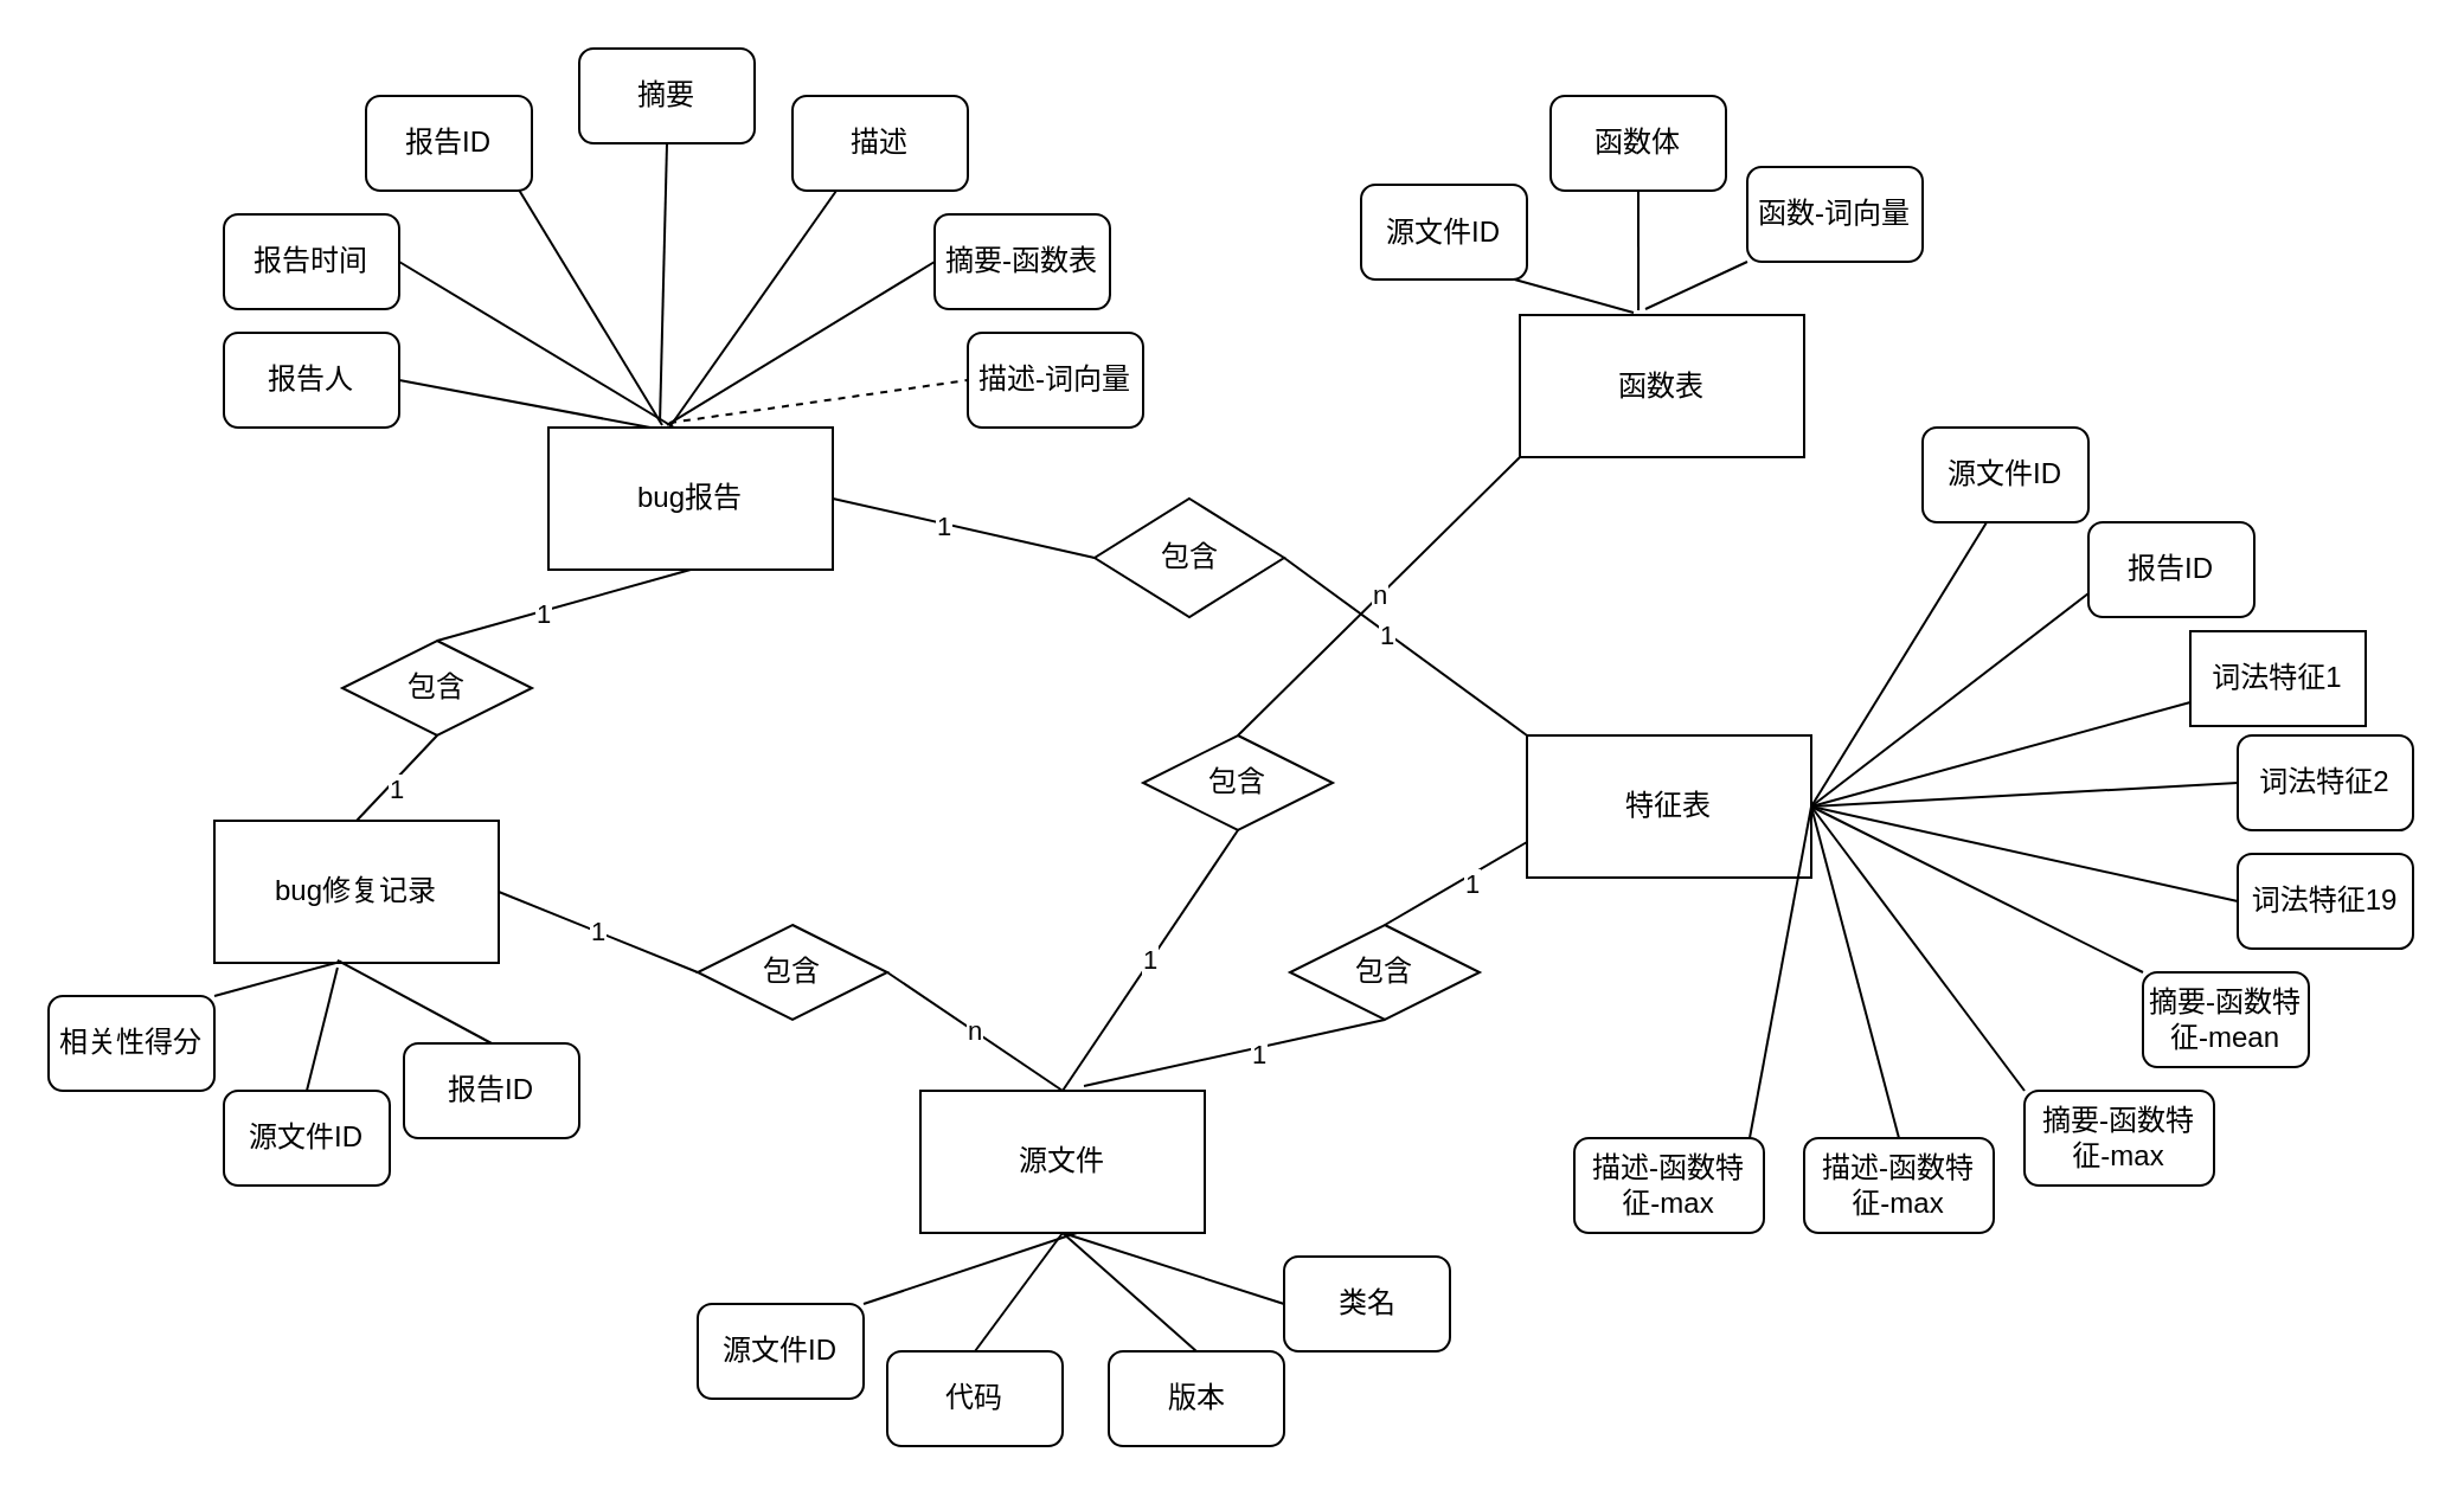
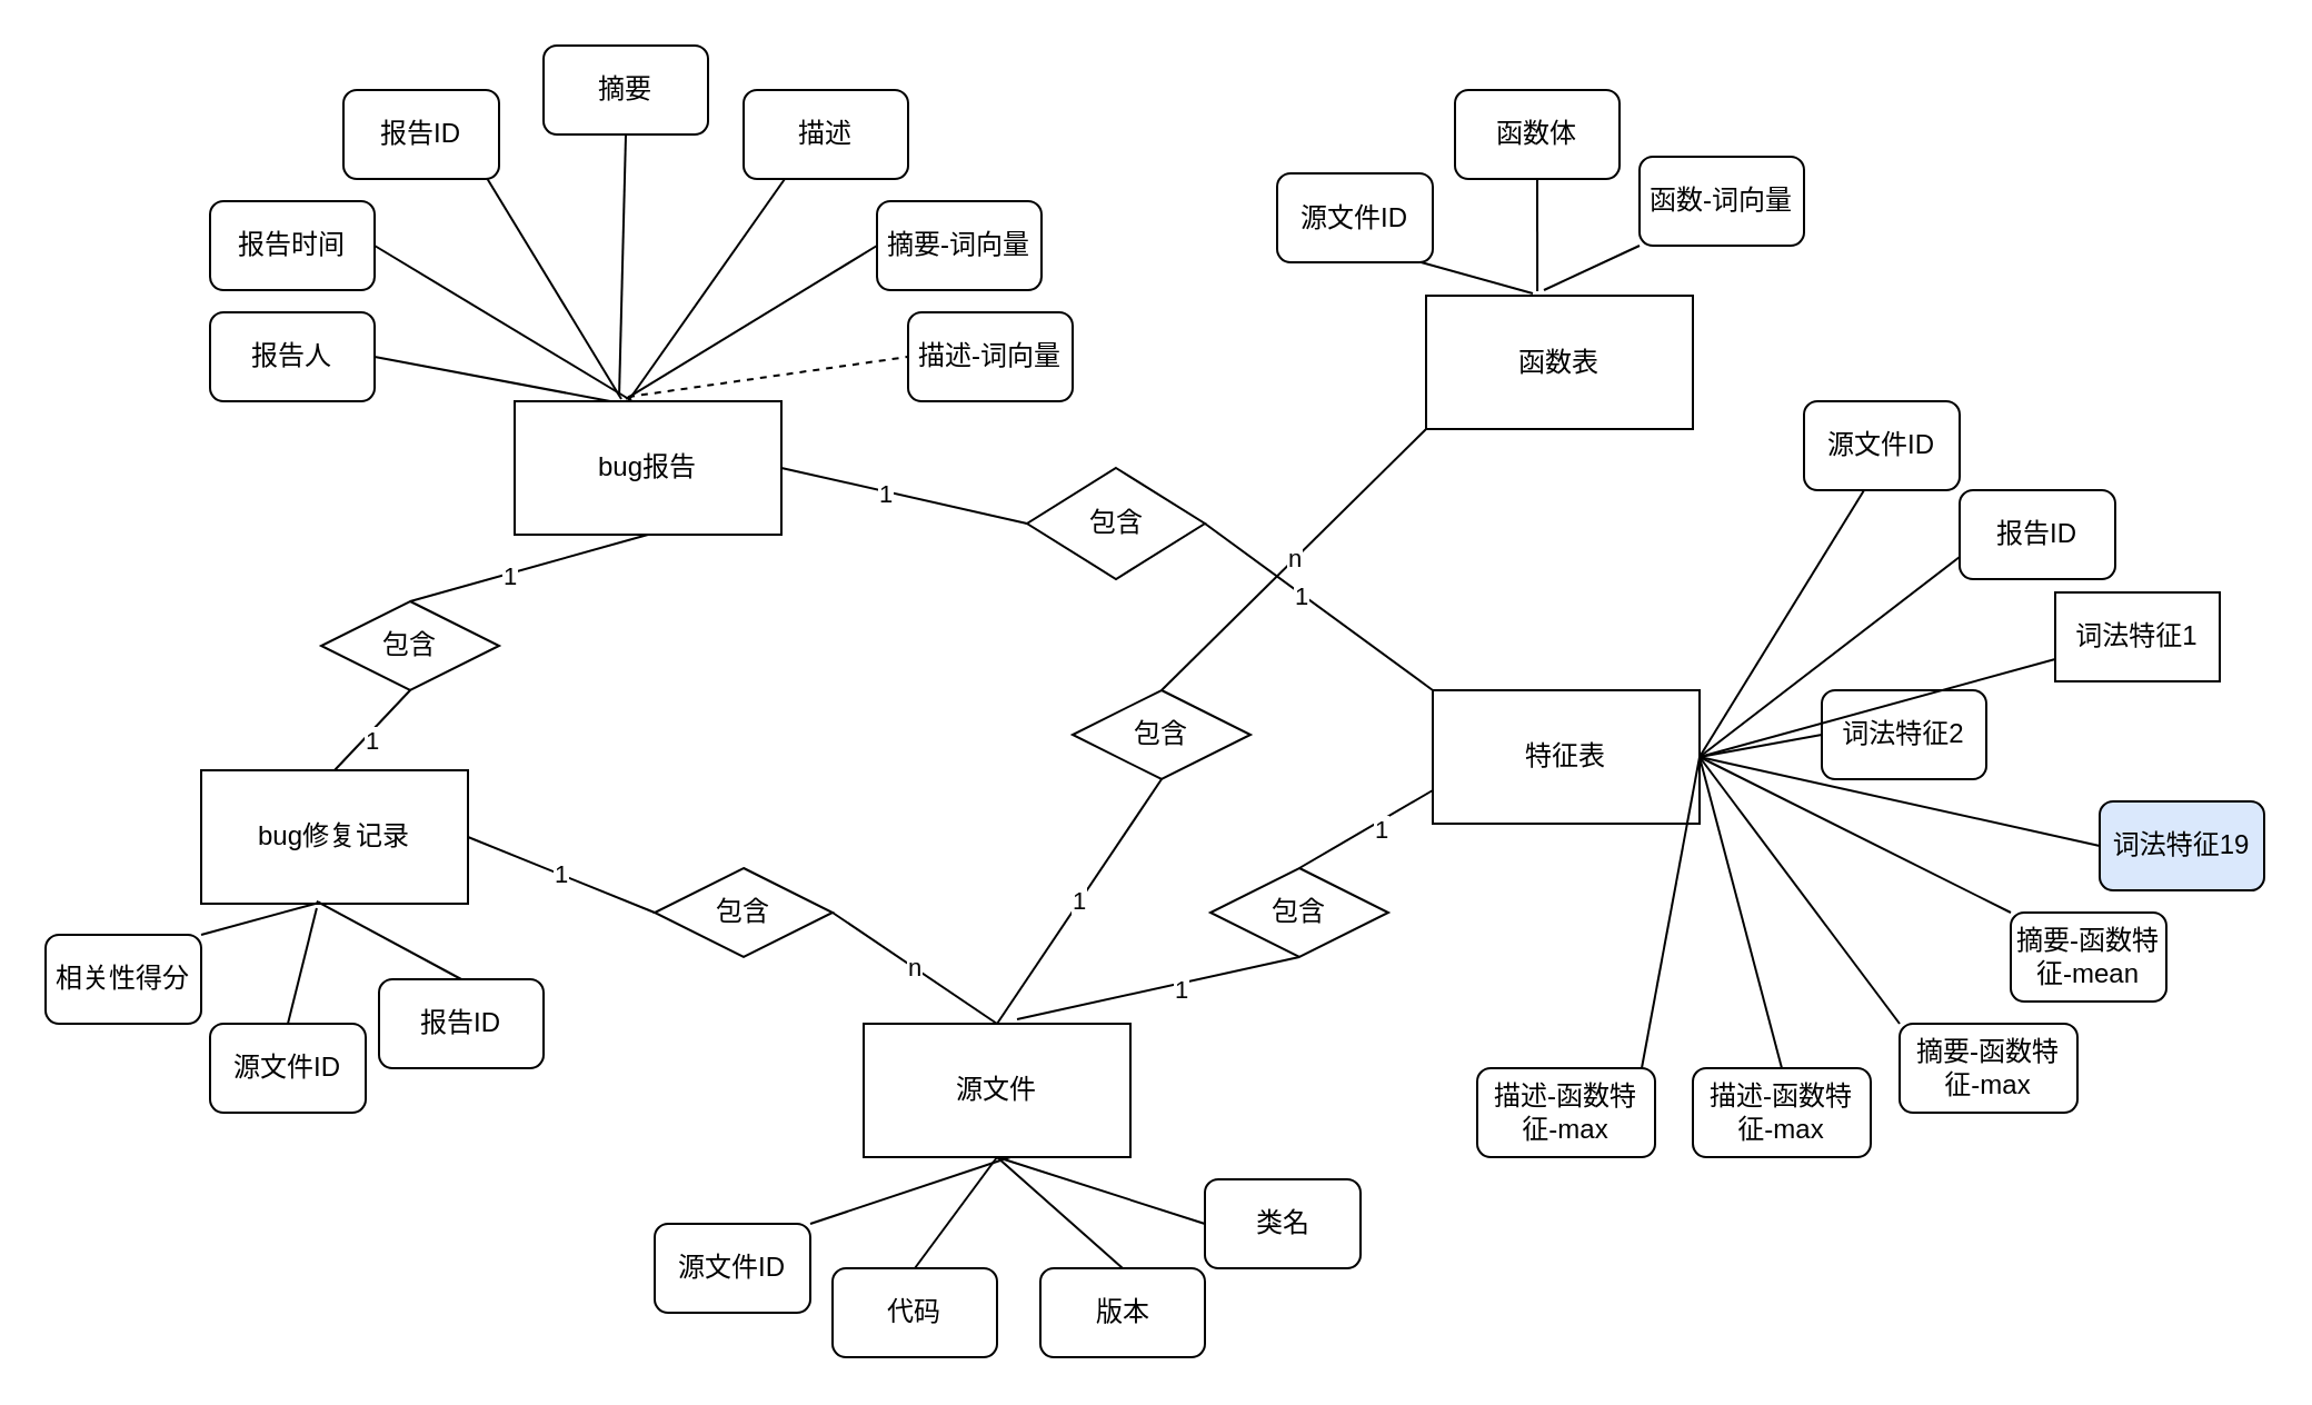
- <mxCell id="36" value="摘要-函数表" style="rounded=1;whiteSpace=wrap;html=1;" vertex="1" parent="1"><mxGeometry x="394" y="90" width="74" height="40" as="geometry" /></mxCell>
+ <mxCell id="36" value="摘要-词向量" style="rounded=1;whiteSpace=wrap;html=1;" vertex="1" parent="1"><mxGeometry x="394" y="90" width="74" height="40" as="geometry" /></mxCell>
- <mxCell id="28" value="词法特征2" style="rounded=1;whiteSpace=wrap;html=1;" vertex="1" parent="1"><mxGeometry x="944" y="310" width="74" height="40" as="geometry" /></mxCell>
+ <mxCell id="28" value="词法特征2" style="rounded=1;whiteSpace=wrap;html=1;" vertex="1" parent="1"><mxGeometry x="819" y="310" width="74" height="40" as="geometry" /></mxCell>
- <mxCell id="29" value="词法特征19" style="rounded=1;whiteSpace=wrap;html=1;" vertex="1" parent="1"><mxGeometry x="944" y="360" width="74" height="40" as="geometry" /></mxCell>
+ <mxCell id="29" value="词法特征19" style="rounded=1;whiteSpace=wrap;html=1;fillColor=#dae8fc;" vertex="1" parent="1"><mxGeometry x="944" y="360" width="74" height="40" as="geometry" /></mxCell>
